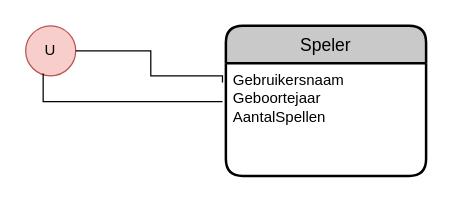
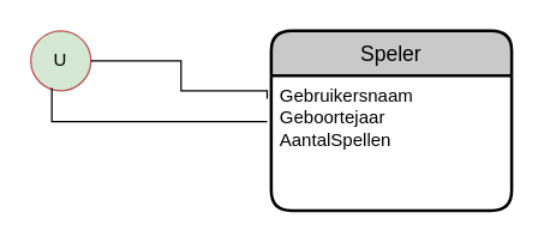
- <mxCell id="4" value="U" style="ellipse;whiteSpace=wrap;html=1;strokeColor=#b85450;fillColor=#f8cecc;" vertex="1" parent="1"><mxGeometry x="20" y="20" width="40" height="40" as="geometry" /></mxCell>
+ <mxCell id="4" value="U" style="ellipse;whiteSpace=wrap;html=1;strokeColor=#b85450;fillColor=#d5e8d4;" vertex="1" parent="1"><mxGeometry x="20" y="20" width="40" height="40" as="geometry" /></mxCell>
